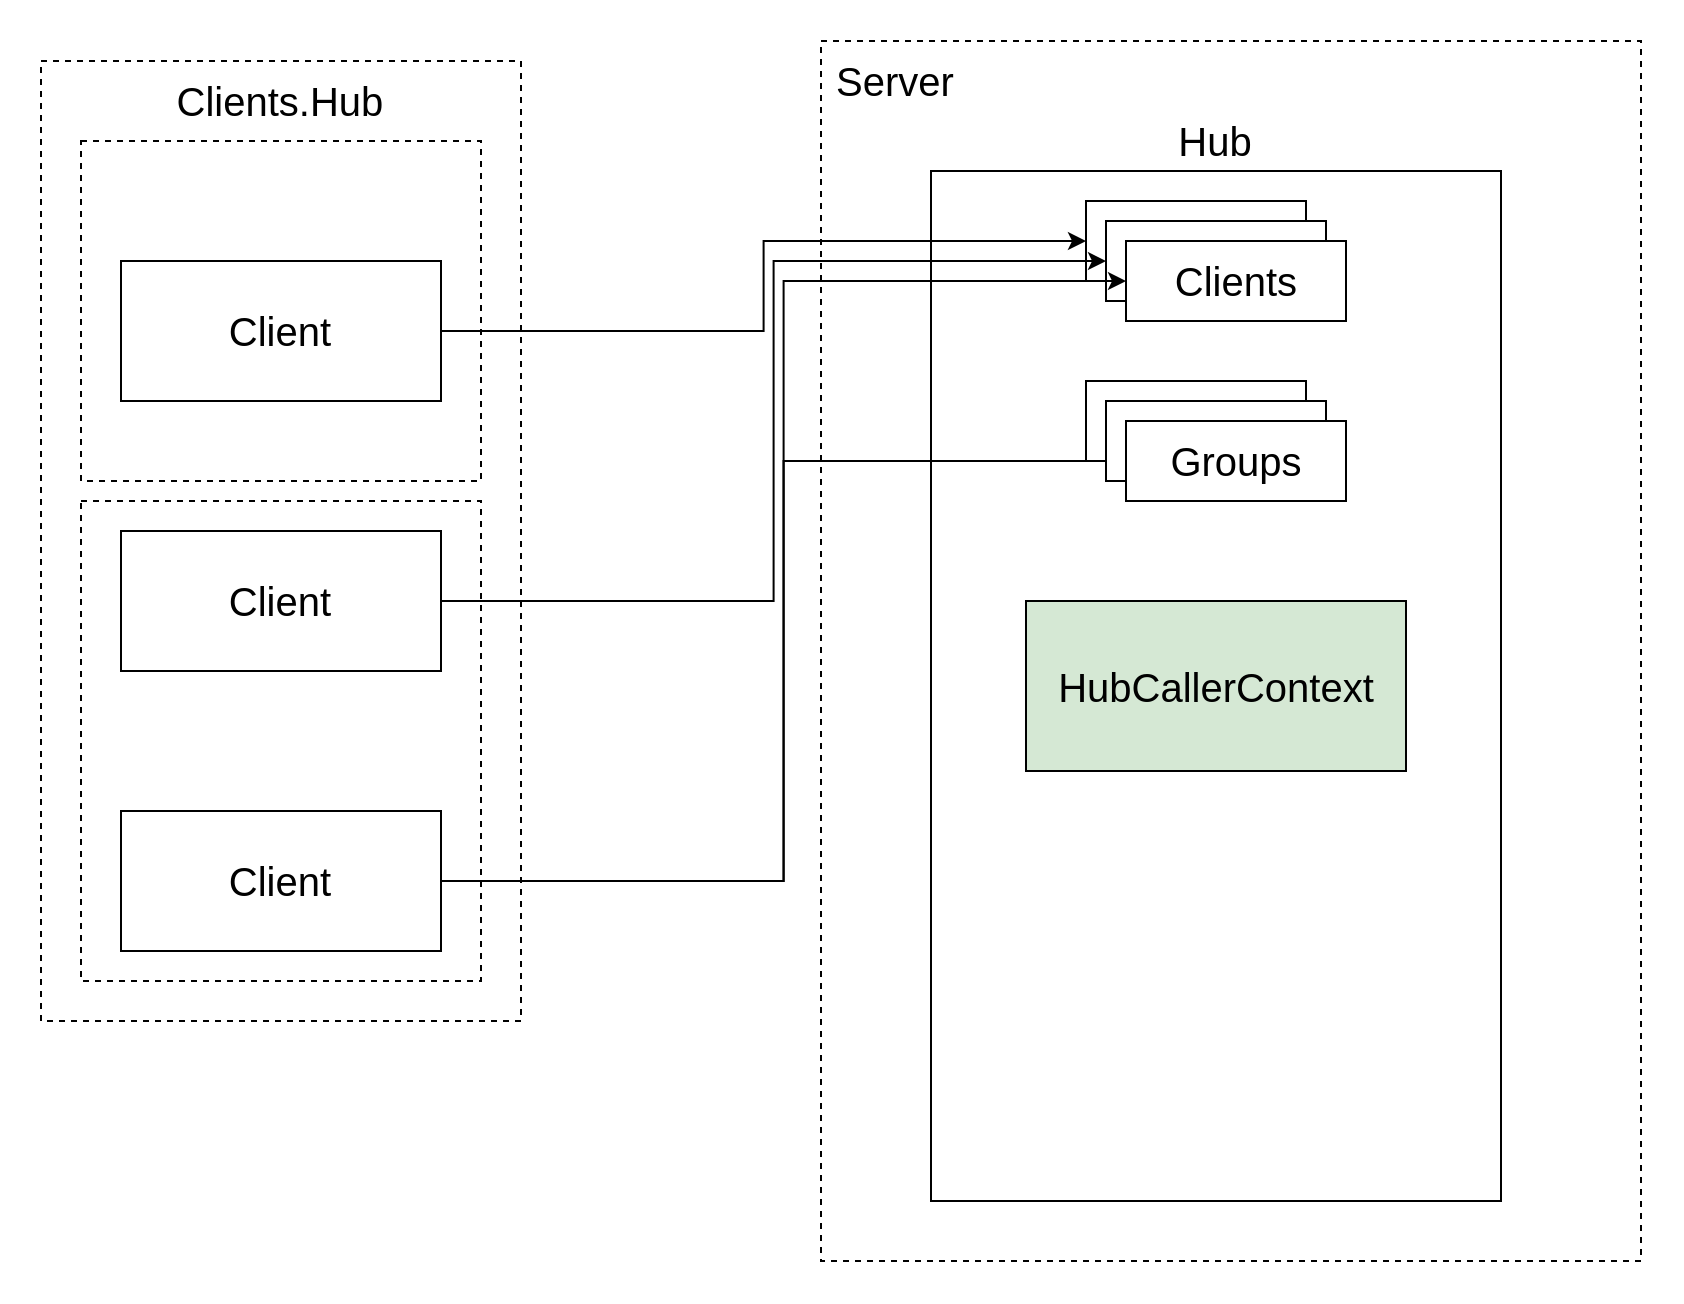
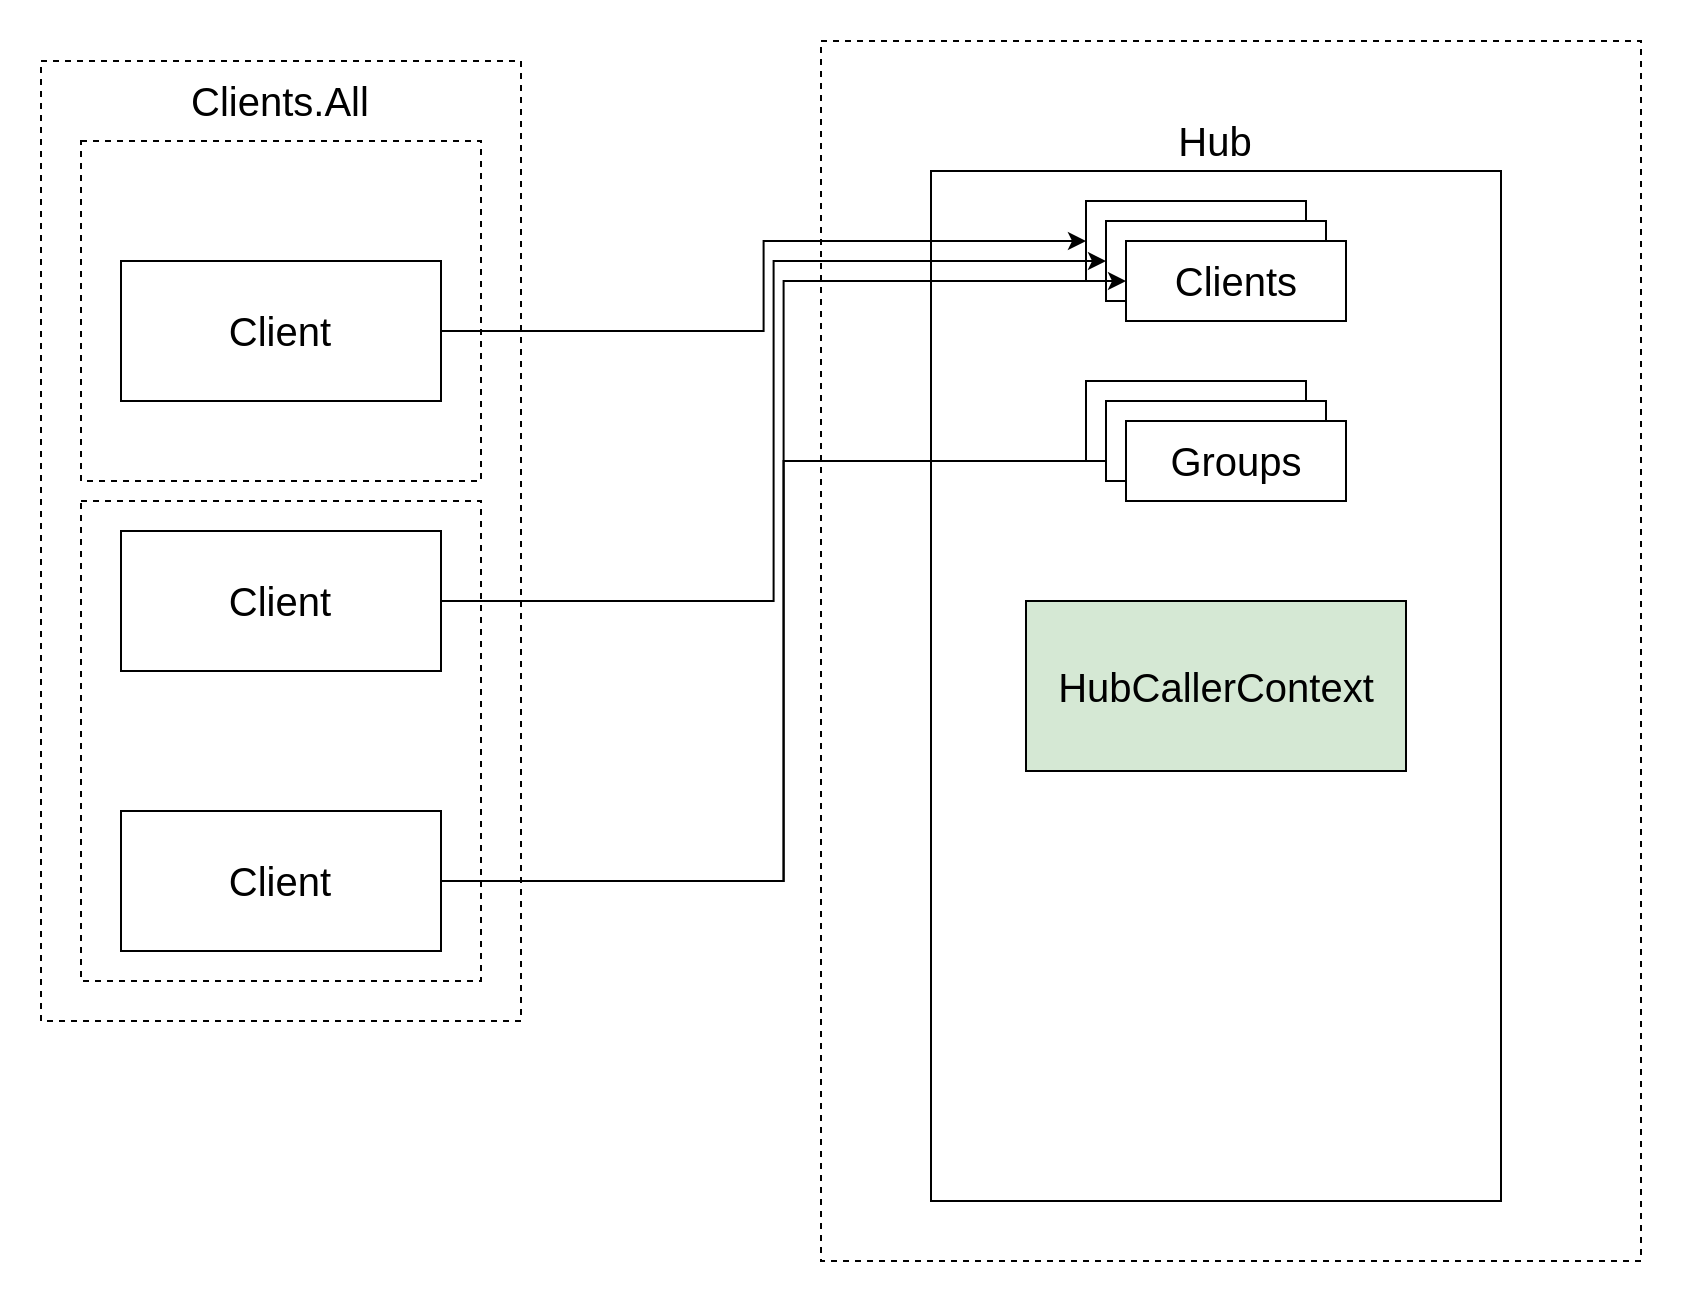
- <mxCell id="8" value="&lt;font style=&quot;font-size: 20px&quot;&gt;Server&lt;/font&gt;" style="text;html=1;strokeColor=none;fillColor=none;align=center;verticalAlign=middle;whiteSpace=wrap;rounded=0;dashed=1;" vertex="1" parent="1"><mxGeometry x="410" y="20" width="75" height="40" as="geometry" /></mxCell>
- <mxCell id="21" value="&lt;span style=&quot;font-size: 20px&quot;&gt;Clients.Hub&lt;/span&gt;" style="text;html=1;strokeColor=none;fillColor=none;align=center;verticalAlign=middle;whiteSpace=wrap;rounded=0;dashed=1;" vertex="1" parent="1"><mxGeometry x="55" y="30" width="170" height="40" as="geometry" /></mxCell>
+ <mxCell id="21" value="&lt;span style=&quot;font-size: 20px&quot;&gt;Clients.All&lt;/span&gt;" style="text;html=1;strokeColor=none;fillColor=none;align=center;verticalAlign=middle;whiteSpace=wrap;rounded=0;dashed=1;" vertex="1" parent="1"><mxGeometry x="55" y="30" width="170" height="40" as="geometry" /></mxCell>
